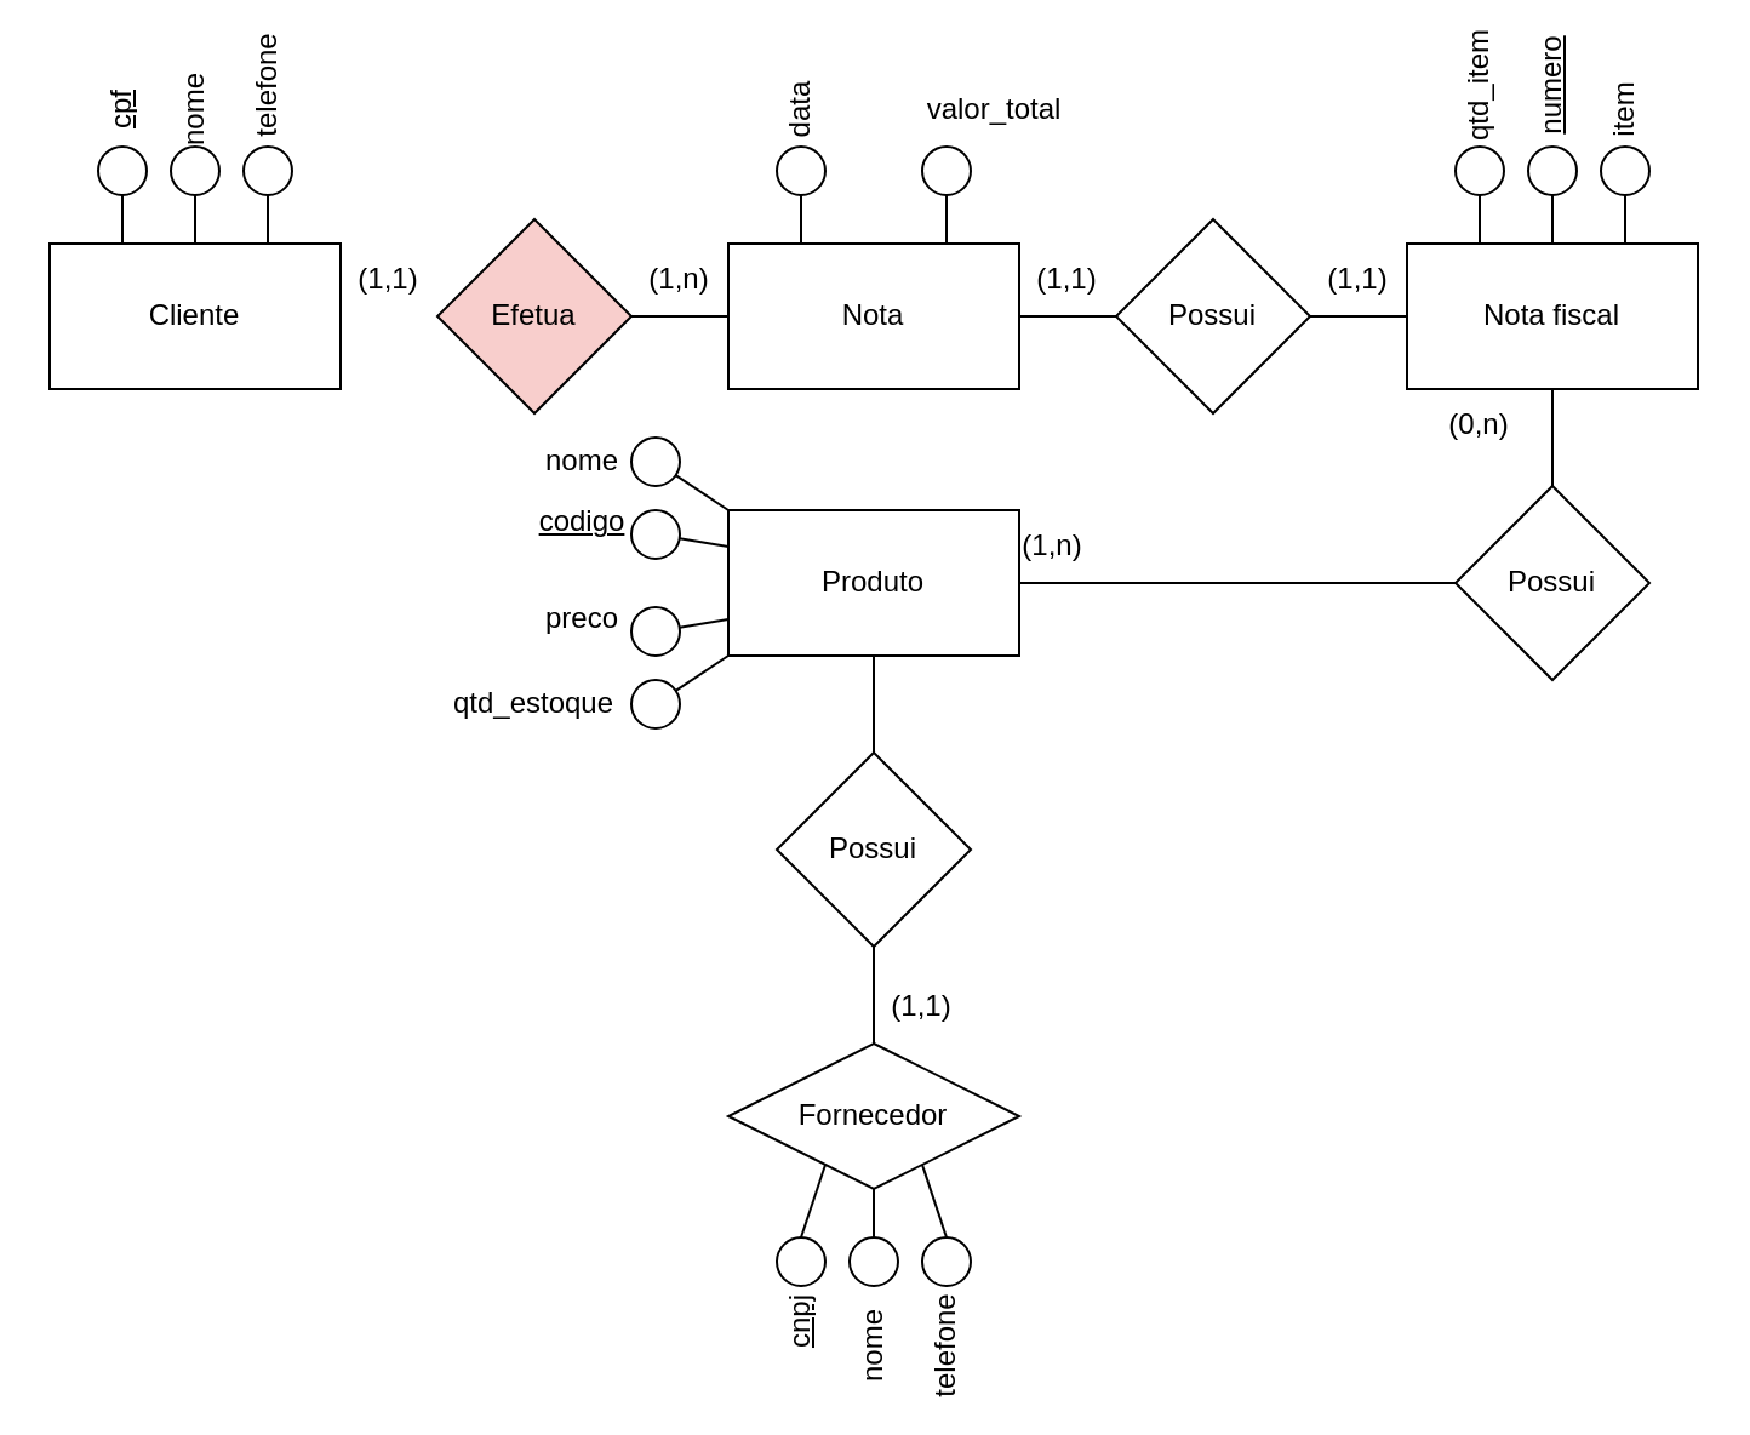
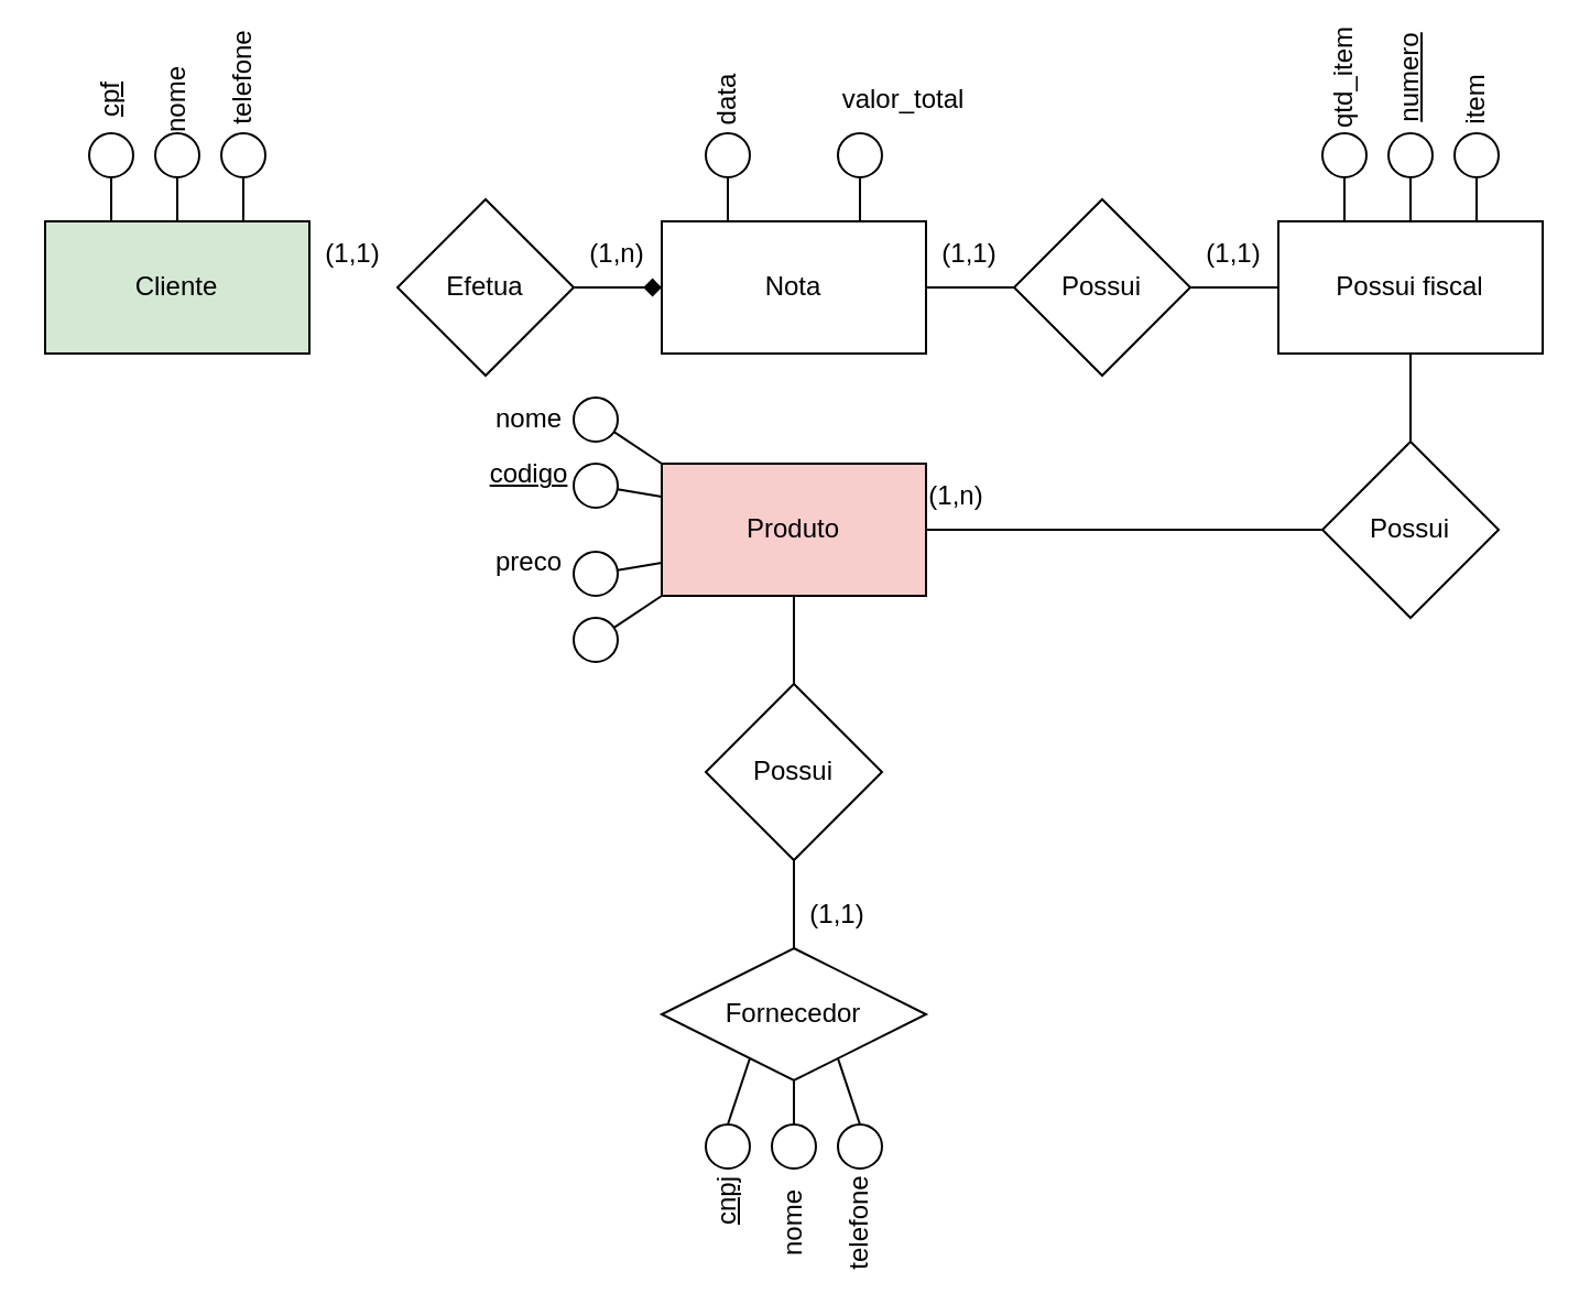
- <mxCell id="2" value="Cliente" style="rounded=0;whiteSpace=wrap;html=1;" parent="1" vertex="1"><mxGeometry y="100" width="120" height="60" as="geometry" x="20" /></mxCell>
+ <mxCell id="2" value="Cliente" style="rounded=0;whiteSpace=wrap;html=1;fillColor=#d5e8d4;" parent="1" vertex="1"><mxGeometry y="100" width="120" height="60" as="geometry" x="20" /></mxCell>
- <mxCell id="3" value="Efetua" style="rhombus;whiteSpace=wrap;html=1;fillColor=#f8cecc;" parent="1" vertex="1"><mxGeometry x="180" y="90" width="80" height="80" as="geometry" /></mxCell>
+ <mxCell id="3" value="Efetua" style="rhombus;whiteSpace=wrap;html=1;" parent="1" vertex="1"><mxGeometry x="180" y="90" width="80" height="80" as="geometry" /></mxCell>
- <mxCell id="11" value="" style="endArrow=none;html=1;rounded=0;exitX=1;exitY=0.5;exitDx=0;exitDy=0;entryX=0;entryY=0.5;entryDx=0;entryDy=0;" parent="1" source="3" target="4" edge="1"><mxGeometry width="50" height="50" relative="1" as="geometry"><mxPoint x="290" y="140" as="sourcePoint" /><mxPoint x="340" y="90" as="targetPoint" /></mxGeometry></mxCell>
+ <mxCell id="11" value="" style="endArrow=diamond;html=1;rounded=0;exitX=1;exitY=0.5;exitDx=0;exitDy=0;entryX=0;entryY=0.5;entryDx=0;entryDy=0;" parent="1" source="3" target="4" edge="1"><mxGeometry width="50" height="50" relative="1" as="geometry"><mxPoint x="290" y="140" as="sourcePoint" /><mxPoint x="340" y="90" as="targetPoint" /></mxGeometry></mxCell>
- <mxCell id="7" value="Nota fiscal" style="rounded=0;whiteSpace=wrap;html=1;" parent="1" vertex="1"><mxGeometry x="580" y="100" width="120" height="60" as="geometry" /></mxCell>
+ <mxCell id="7" value="Possui fiscal" style="rounded=0;whiteSpace=wrap;html=1;" parent="1" vertex="1"><mxGeometry x="580" y="100" width="120" height="60" as="geometry" /></mxCell>
- <mxCell id="43" value="(0,n)" style="text;html=1;strokeColor=none;fillColor=none;align=center;verticalAlign=middle;whiteSpace=wrap;rounded=0;" parent="1" vertex="1"><mxGeometry x="580" y="160" width="60" height="30" as="geometry" /></mxCell>
- <mxCell id="5" value="Produto" style="rounded=0;whiteSpace=wrap;html=1;" parent="1" vertex="1"><mxGeometry x="300" y="210" width="120" height="60" as="geometry" /></mxCell>
+ <mxCell id="5" value="Produto" style="rounded=0;whiteSpace=wrap;html=1;fillColor=#f8cecc;" parent="1" vertex="1"><mxGeometry x="300" y="210" width="120" height="60" as="geometry" /></mxCell>
- <mxCell id="55" value="qtd_estoque" style="text;html=1;strokeColor=none;fillColor=none;align=center;verticalAlign=middle;whiteSpace=wrap;rounded=0;" parent="1" vertex="1"><mxGeometry x="190" y="275" width="60" height="30" as="geometry" /></mxCell>
